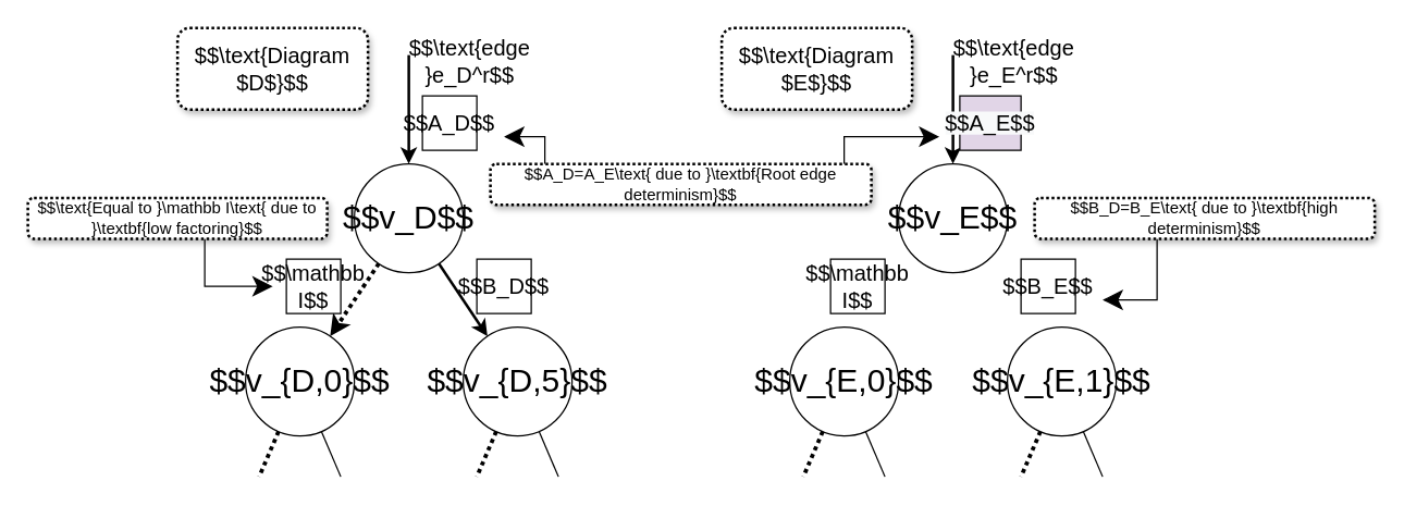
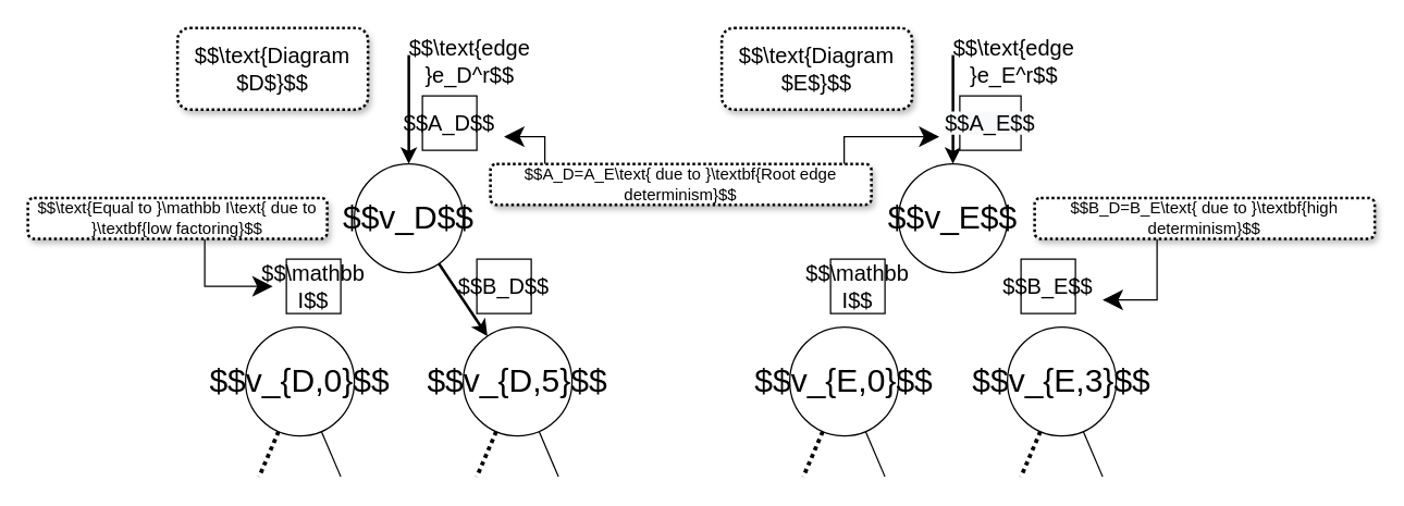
- <mxCell id="25" value="&lt;span style=&quot;color: rgb(0 , 0 , 0) ; font-family: &amp;#34;helvetica&amp;#34; ; font-size: 16px ; font-style: normal ; font-weight: 400 ; letter-spacing: normal ; text-align: center ; text-indent: 0px ; text-transform: none ; word-spacing: 0px ; background-color: rgb(248 , 249 , 250) ; display: inline ; float: none&quot;&gt;$$A_E$$&lt;/span&gt;" style="rounded=0;whiteSpace=wrap;html=1;fontSize=16;fillColor=#e1d5e7;" parent="1" vertex="1"><mxGeometry x="705" y="70" width="45" height="40" as="geometry" /></mxCell>
+ <mxCell id="25" value="&lt;span style=&quot;color: rgb(0 , 0 , 0) ; font-family: &amp;#34;helvetica&amp;#34; ; font-size: 16px ; font-style: normal ; font-weight: 400 ; letter-spacing: normal ; text-align: center ; text-indent: 0px ; text-transform: none ; word-spacing: 0px ; background-color: rgb(248 , 249 , 250) ; display: inline ; float: none&quot;&gt;$$A_E$$&lt;/span&gt;" style="rounded=0;whiteSpace=wrap;html=1;fontSize=16;" parent="1" vertex="1"><mxGeometry x="705" y="70" width="45" height="40" as="geometry" /></mxCell>
- <mxCell id="2" style="orthogonalLoop=1;jettySize=auto;html=1;curved=1;fontSize=24;dashed=1;dashPattern=1 1;strokeWidth=3;" parent="1" source="5" target="10" edge="1"><mxGeometry relative="1" as="geometry" /></mxCell>
- <mxCell id="19" value="$$v_{E,1}$$" style="ellipse;whiteSpace=wrap;html=1;aspect=fixed;fontSize=24;" parent="1" vertex="1"><mxGeometry x="740" y="240" width="80" height="80" as="geometry" /></mxCell>
+ <mxCell id="19" value="$$v_{E,3}$$" style="ellipse;whiteSpace=wrap;html=1;aspect=fixed;fontSize=24;" parent="1" vertex="1"><mxGeometry x="740" y="240" width="80" height="80" as="geometry" /></mxCell>
